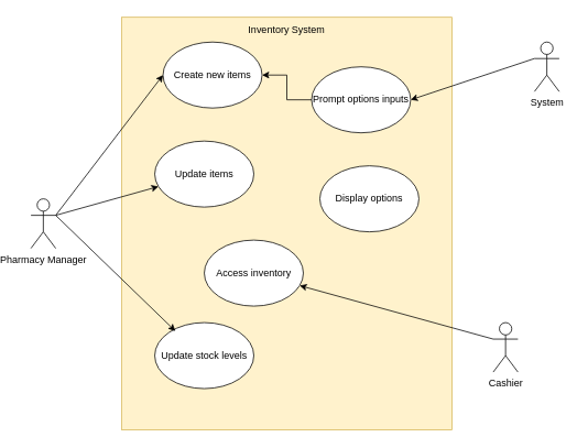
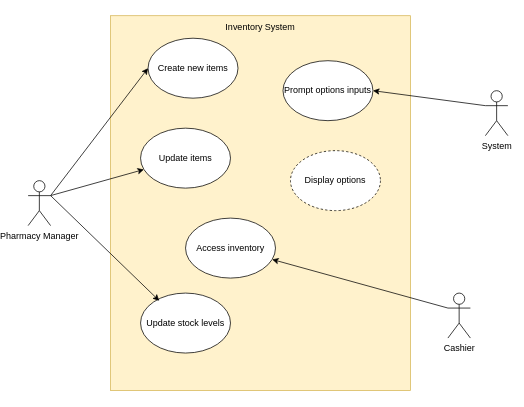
- <mxCell id="16" value="System" style="shape=umlActor;verticalLabelPosition=bottom;verticalAlign=top;html=1;outlineConnect=0;" parent="1" vertex="1"><mxGeometry x="630" y="50" width="30" height="60" as="geometry" /></mxCell>
+ <mxCell id="16" value="System" style="shape=umlActor;verticalLabelPosition=bottom;verticalAlign=top;html=1;outlineConnect=0;" parent="1" vertex="1"><mxGeometry x="630" y="120" width="30" height="60" as="geometry" /></mxCell>
- <mxCell id="12" value="" style="edgeStyle=orthogonalEdgeStyle;rounded=0;orthogonalLoop=1;jettySize=auto;html=1;" edge="1" parent="1" source="13" target="9"><mxGeometry relative="1" as="geometry" /></mxCell>
- <mxCell id="14" value="Display options" style="ellipse;whiteSpace=wrap;html=1;" parent="1" vertex="1"><mxGeometry x="370" y="200" width="120" height="80" as="geometry" /></mxCell>
+ <mxCell id="14" value="Display options" style="ellipse;whiteSpace=wrap;html=1;dashed=1;" parent="1" vertex="1"><mxGeometry x="370" y="200" width="120" height="80" as="geometry" /></mxCell>
